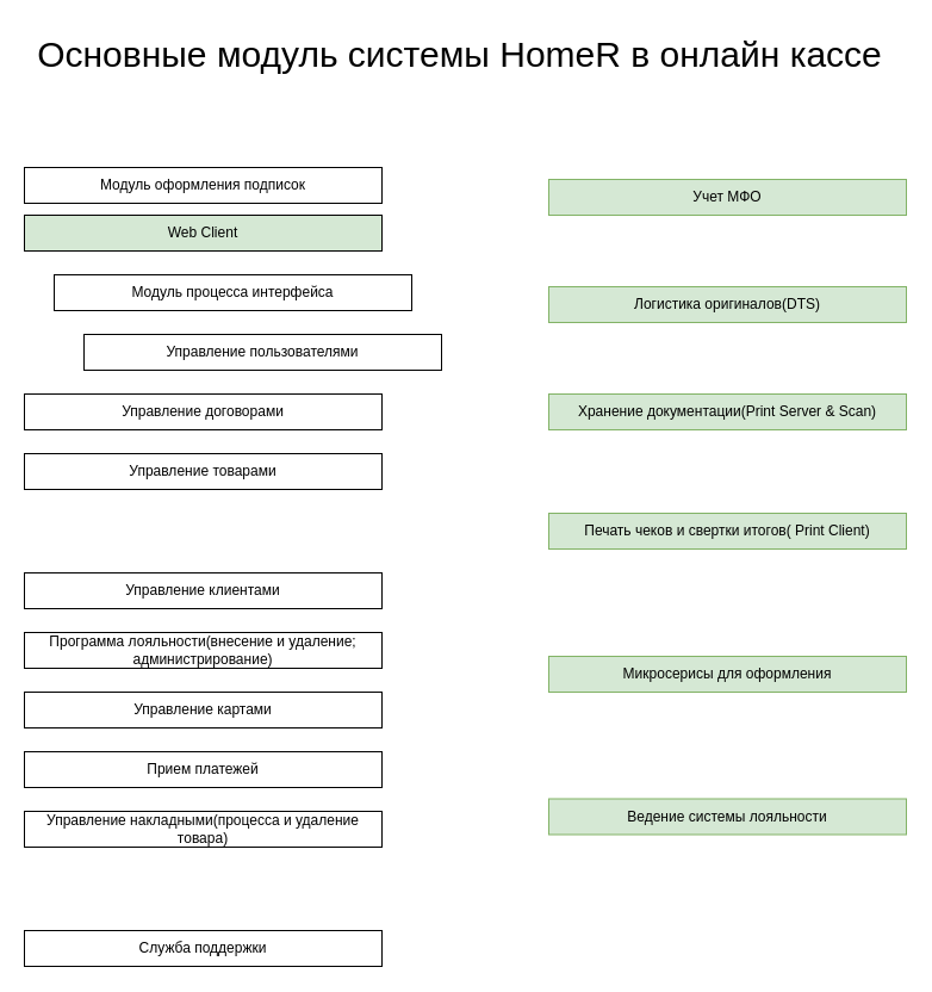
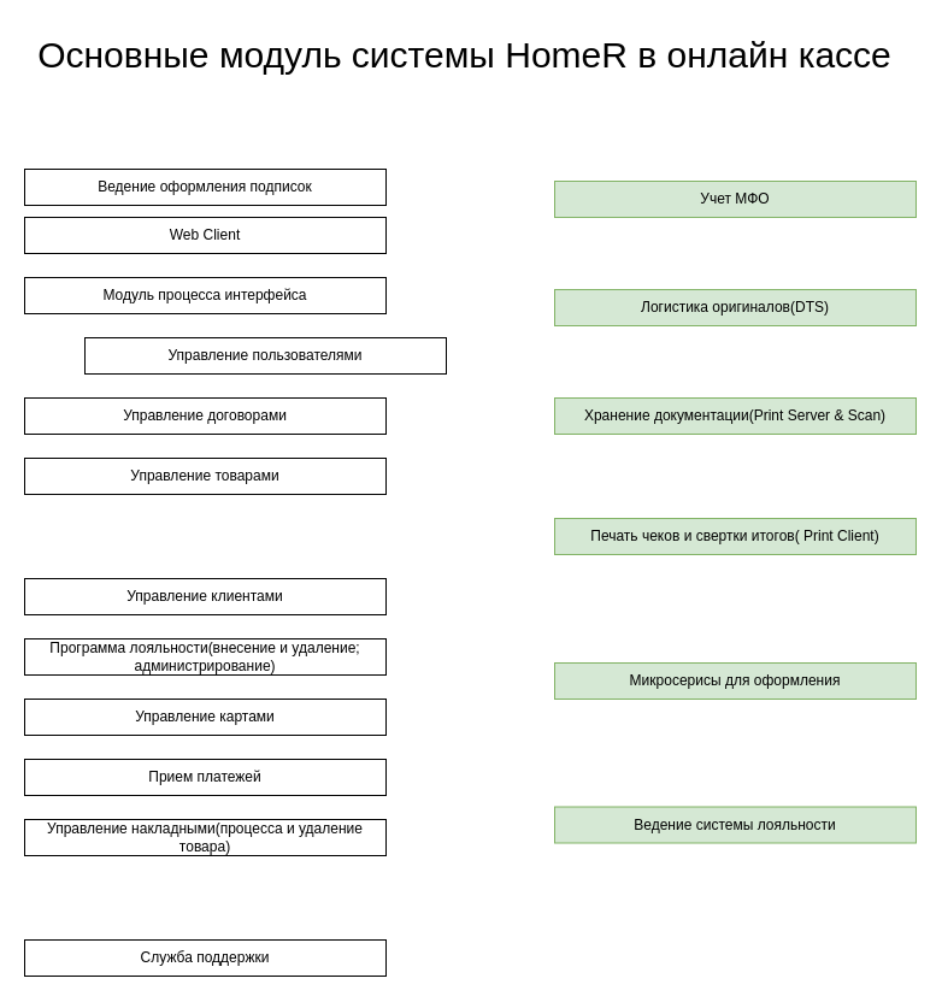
- <mxCell id="15" value="Модуль оформления подписок" style="rounded=0;whiteSpace=wrap;html=1;" vertex="1" parent="1"><mxGeometry x="20" y="140" width="300" height="30" as="geometry" /></mxCell>
+ <mxCell id="15" value="Ведение оформления подписок" style="rounded=0;whiteSpace=wrap;html=1;" vertex="1" parent="1"><mxGeometry x="20" y="140" width="300" height="30" as="geometry" /></mxCell>
- <mxCell id="3" value="Web Client" style="rounded=0;whiteSpace=wrap;html=1;fillColor=#d5e8d4;" vertex="1" parent="1"><mxGeometry x="20" y="180" width="300" height="30" as="geometry" /></mxCell>
+ <mxCell id="3" value="Web Client" style="rounded=0;whiteSpace=wrap;html=1;" vertex="1" parent="1"><mxGeometry x="20" y="180" width="300" height="30" as="geometry" /></mxCell>
- <mxCell id="4" value="Модуль процесса интерфейса" style="rounded=0;whiteSpace=wrap;html=1;" vertex="1" parent="1"><mxGeometry x="45" y="230" width="300" height="30" as="geometry" /></mxCell>
+ <mxCell id="4" value="Модуль процесса интерфейса" style="rounded=0;whiteSpace=wrap;html=1;" vertex="1" parent="1"><mxGeometry x="20" y="230" width="300" height="30" as="geometry" /></mxCell>
